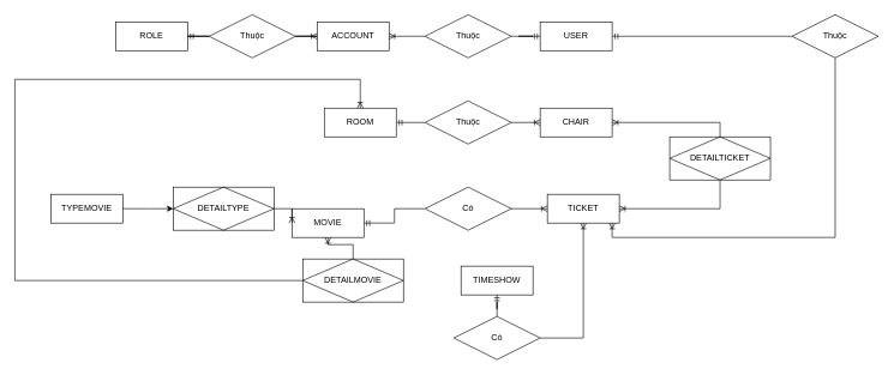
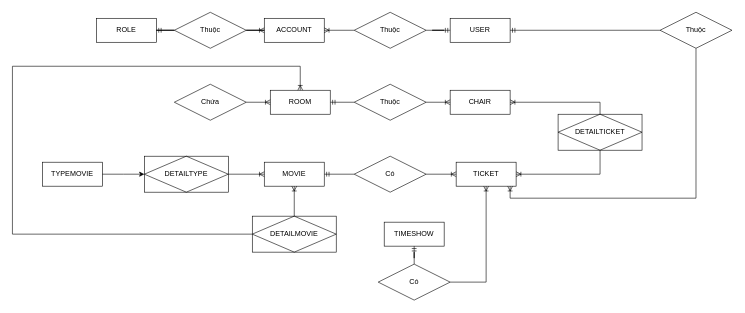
+ <mxCell id="20" value="Chứa" style="shape=rhombus;perimeter=rhombusPerimeter;whiteSpace=wrap;html=1;align=center;" vertex="1" parent="1"><mxGeometry x="290" y="140" width="120" height="60" as="geometry" /></mxCell>
+ <mxCell id="19" style="edgeStyle=orthogonalEdgeStyle;rounded=0;orthogonalLoop=1;jettySize=auto;html=1;entryX=0;entryY=0.5;entryDx=0;entryDy=0;endArrow=ERoneToMany;endFill=0;" edge="1" parent="1" source="20" target="6"><mxGeometry relative="1" as="geometry" /></mxCell>
- <mxCell id="8" value="MOVIE" style="whiteSpace=wrap;html=1;align=center;" vertex="1" parent="1"><mxGeometry x="405" y="290" width="100" height="40" as="geometry" /></mxCell>
+ <mxCell id="8" value="MOVIE" style="whiteSpace=wrap;html=1;align=center;" vertex="1" parent="1"><mxGeometry x="440" y="270" width="100" height="40" as="geometry" /></mxCell>
